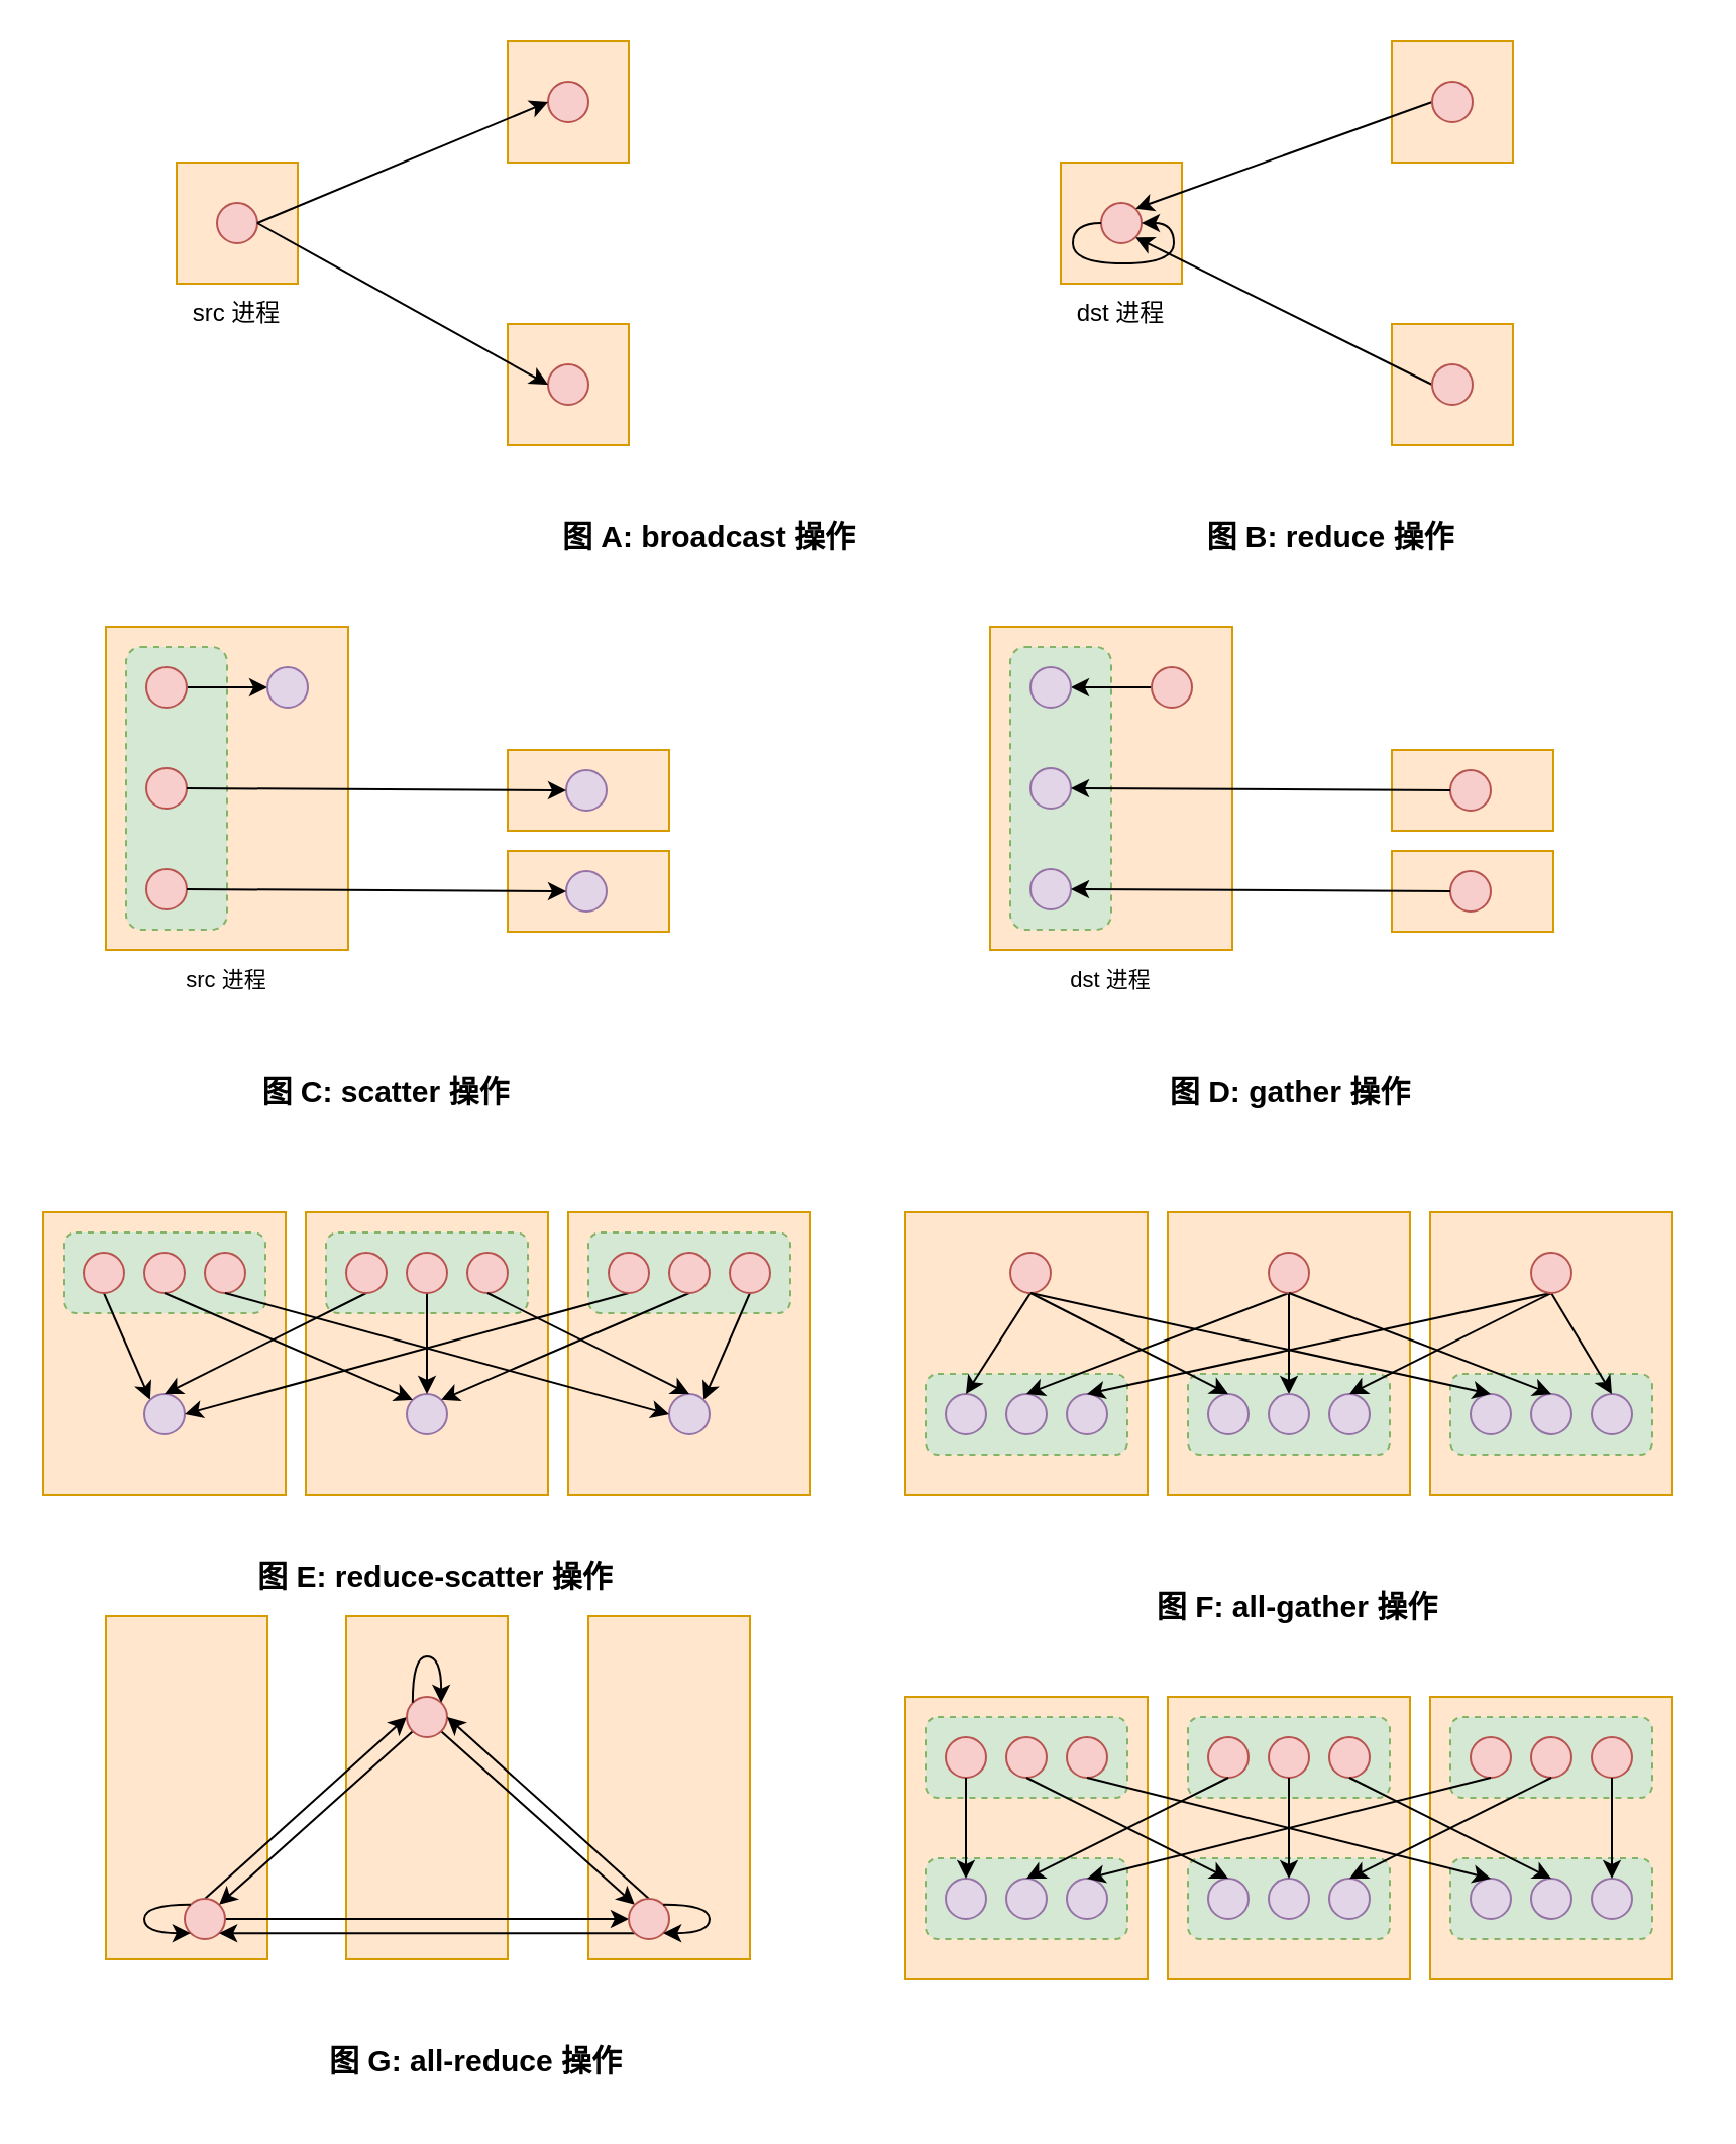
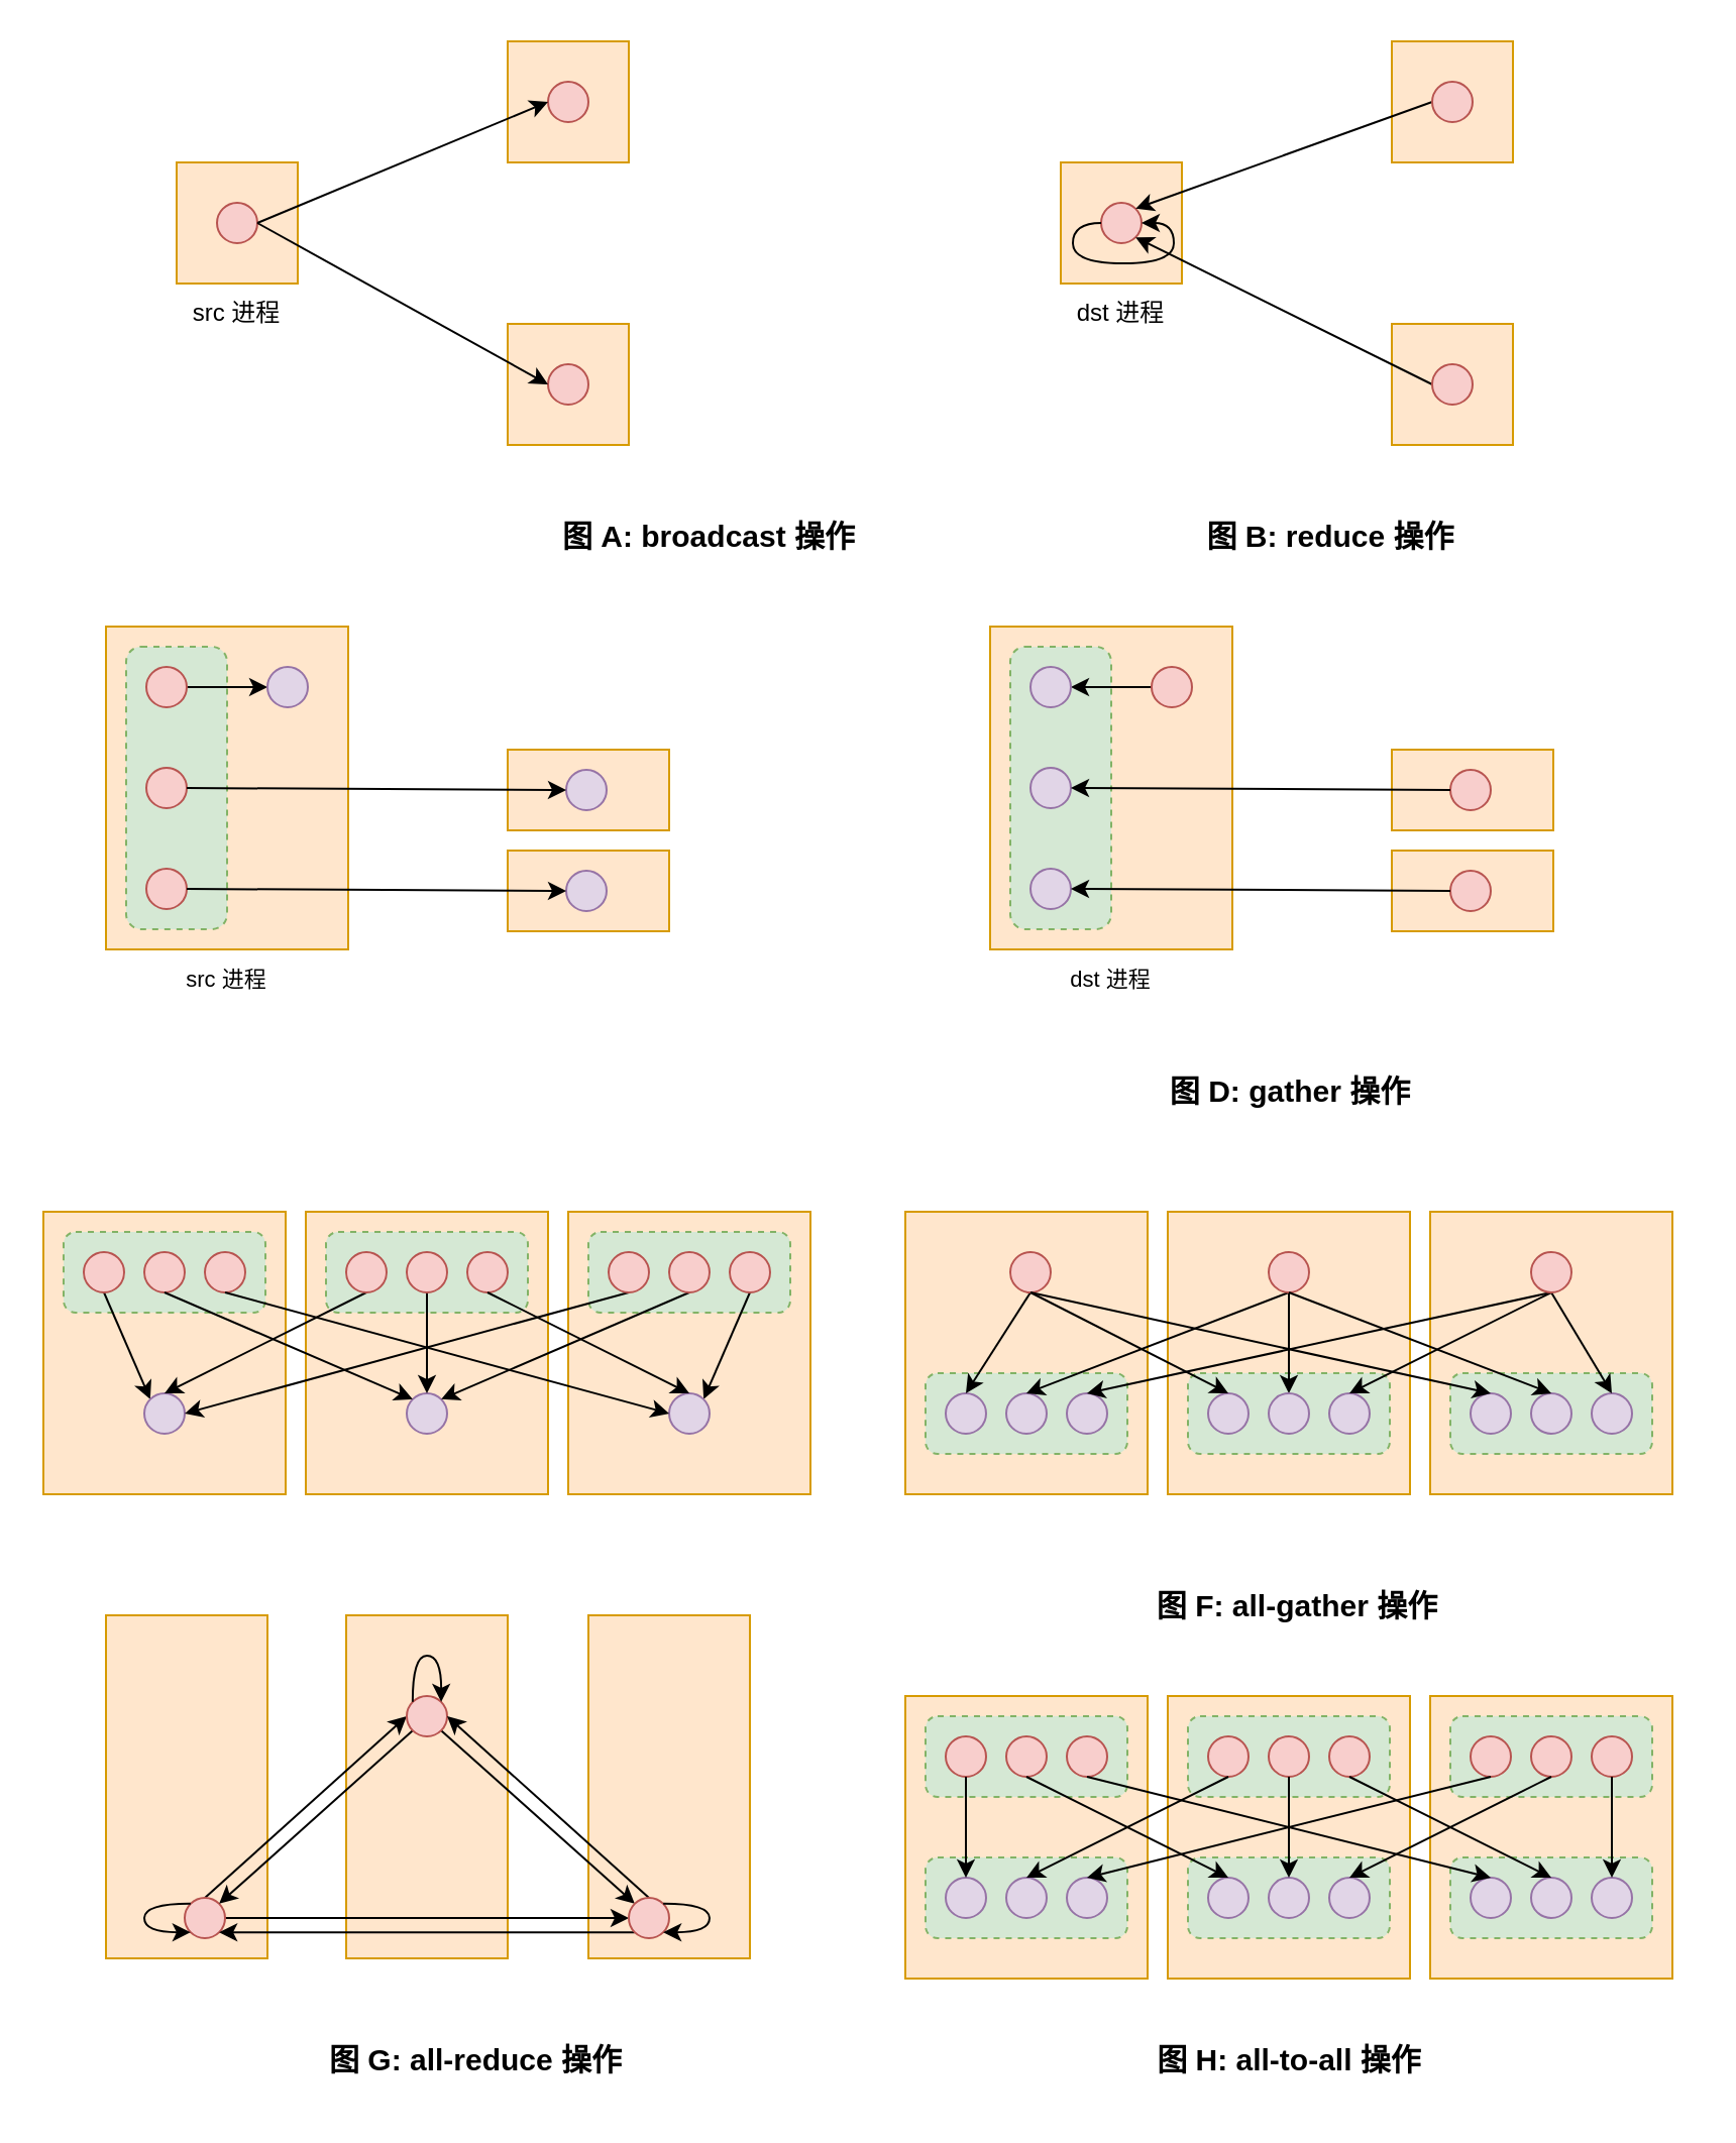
- <mxCell id="23" value="&lt;b&gt;&lt;font style=&quot;font-size: 15px;&quot;&gt;图 C: scatter 操作&lt;/font&gt;&lt;/b&gt;" style="text;html=1;strokeColor=none;fillColor=none;align=center;verticalAlign=middle;whiteSpace=wrap;rounded=0;fontSize=11;fontFamily=Helvetica;fontColor=default;" parent="1" vertex="1"><mxGeometry x="51" y="520" width="280" height="40" as="geometry" /></mxCell>
- <mxCell id="119" value="&lt;b&gt;&lt;font style=&quot;font-size: 15px;&quot;&gt;图 E: reduce-scatter 操作&lt;/font&gt;&lt;/b&gt;" style="text;html=1;strokeColor=none;fillColor=none;align=center;verticalAlign=middle;whiteSpace=wrap;rounded=0;fontSize=11;fontFamily=Helvetica;fontColor=default;" parent="1" vertex="1"><mxGeometry x="20" y="760" width="391" height="40" as="geometry" /></mxCell>
+ <mxCell id="148" value="&lt;b&gt;&lt;font style=&quot;font-size: 15px;&quot;&gt;图 H: all-to-all 操作&lt;/font&gt;&lt;/b&gt;" style="text;html=1;strokeColor=none;fillColor=none;align=center;verticalAlign=middle;whiteSpace=wrap;rounded=0;fontSize=11;fontFamily=Helvetica;fontColor=default;" parent="1" vertex="1"><mxGeometry x="442.5" y="1000" width="391" height="40" as="geometry" /></mxCell>
